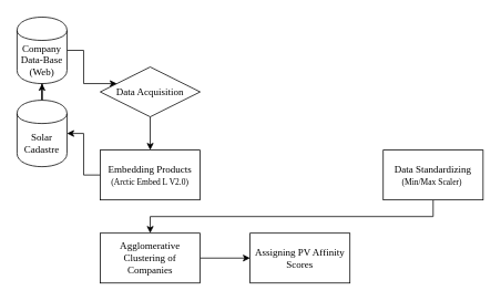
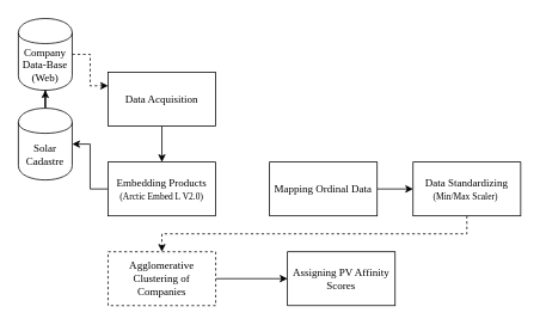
- <mxCell id="2" style="edgeStyle=orthogonalEdgeStyle;rounded=0;orthogonalLoop=1;jettySize=auto;html=1;entryX=0;entryY=0.25;entryDx=0;entryDy=0;fontFamily=Lucida Console;" edge="1" parent="1" source="3" target="7"><mxGeometry relative="1" as="geometry" /></mxCell>
+ <mxCell id="2" style="edgeStyle=orthogonalEdgeStyle;rounded=0;orthogonalLoop=1;jettySize=auto;html=1;entryX=0;entryY=0.25;entryDx=0;entryDy=0;fontFamily=Lucida Console;dashed=1;" edge="1" parent="1" source="3" target="7"><mxGeometry relative="1" as="geometry" /></mxCell>
- <mxCell id="7" value="Data Acquisition" style="rhombus;whiteSpace=wrap;html=1;fontFamily=Lucida Console;" vertex="1" parent="1"><mxGeometry x="120" y="80" width="120" height="60" as="geometry" /></mxCell>
+ <mxCell id="7" value="Data Acquisition" style="rounded=0;whiteSpace=wrap;html=1;fontFamily=Lucida Console;" vertex="1" parent="1"><mxGeometry x="120" y="80" width="120" height="60" as="geometry" /></mxCell>
+ <mxCell id="12" value="Mapping Ordinal Data" style="rounded=0;whiteSpace=wrap;html=1;fontFamily=Lucida Console;" vertex="1" parent="1"><mxGeometry x="300" y="180" width="120" height="60" as="geometry" /></mxCell>
+ <mxCell id="11" value="" style="edgeStyle=orthogonalEdgeStyle;rounded=0;orthogonalLoop=1;jettySize=auto;html=1;fontFamily=Lucida Console;" edge="1" parent="1" source="12" target="15"><mxGeometry relative="1" as="geometry" /></mxCell>
- <mxCell id="10" value="" style="edgeStyle=orthogonalEdgeStyle;rounded=0;orthogonalLoop=1;jettySize=auto;html=1;exitX=0.5;exitY=1;exitDx=0;exitDy=0;fontFamily=Lucida Console;" edge="1" parent="1" source="15" target="14"><mxGeometry relative="1" as="geometry"><Array as="points"><mxPoint x="520" y="260" /><mxPoint x="180" y="260" /></Array></mxGeometry></mxCell>
+ <mxCell id="10" value="" style="edgeStyle=orthogonalEdgeStyle;rounded=0;orthogonalLoop=1;jettySize=auto;html=1;exitX=0.5;exitY=1;exitDx=0;exitDy=0;fontFamily=Lucida Console;dashed=1;" edge="1" parent="1" source="15" target="14"><mxGeometry relative="1" as="geometry"><Array as="points"><mxPoint x="520" y="260" /><mxPoint x="180" y="260" /></Array></mxGeometry></mxCell>
- <mxCell id="14" value="Agglomerative Clustering of Companies" style="rounded=0;whiteSpace=wrap;html=1;fontFamily=Lucida Console;" vertex="1" parent="1"><mxGeometry x="120" y="280" width="120" height="60" as="geometry" /></mxCell>
+ <mxCell id="14" value="Agglomerative Clustering of Companies" style="rounded=0;whiteSpace=wrap;html=1;fontFamily=Lucida Console;dashed=1;" vertex="1" parent="1"><mxGeometry x="120" y="280" width="120" height="60" as="geometry" /></mxCell>
- <mxCell id="16" value="Assigning PV Affinity Scores" style="rounded=0;whiteSpace=wrap;html=1;fontFamily=Lucida Console;" vertex="1" parent="1"><mxGeometry x="300" y="280" width="120" height="60" as="geometry" /></mxCell>
+ <mxCell id="16" value="Assigning PV Affinity Scores" style="rounded=0;whiteSpace=wrap;html=1;fontFamily=Lucida Console;" vertex="1" parent="1"><mxGeometry x="320" y="280" width="120" height="60" as="geometry" /></mxCell>
